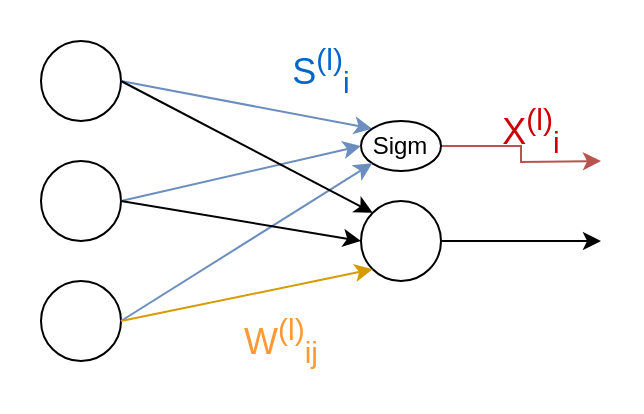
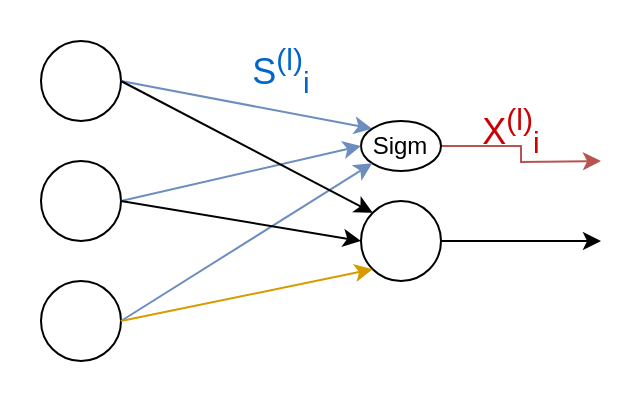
- <mxCell id="16" value="&lt;div&gt;&lt;font style=&quot;font-size: 18px&quot; color=&quot;#0066CC&quot;&gt;S&lt;sup&gt;(l)&lt;/sup&gt;&lt;sub&gt;i&lt;/sub&gt;&lt;/font&gt;&lt;/div&gt;" style="text;html=1;align=center;verticalAlign=middle;resizable=0;points=[];autosize=1;strokeColor=none;" parent="1" vertex="1"><mxGeometry x="140" y="20" width="40" height="30" as="geometry" /></mxCell>
+ <mxCell id="16" value="&lt;div&gt;&lt;font style=&quot;font-size: 18px&quot; color=&quot;#0066CC&quot;&gt;S&lt;sup&gt;(l)&lt;/sup&gt;&lt;sub&gt;i&lt;/sub&gt;&lt;/font&gt;&lt;/div&gt;" style="text;html=1;align=center;verticalAlign=middle;resizable=0;points=[];autosize=1;strokeColor=none;" parent="1" vertex="1"><mxGeometry x="120" y="20" width="40" height="30" as="geometry" /></mxCell>
- <mxCell id="15" value="&lt;font style=&quot;font-size: 18px&quot; color=&quot;#CC0000&quot;&gt;X&lt;sup&gt;(l)&lt;/sup&gt;&lt;sub&gt;i&lt;/sub&gt;&lt;/font&gt;" style="text;html=1;align=center;verticalAlign=middle;resizable=0;points=[];autosize=1;" parent="1" vertex="1"><mxGeometry x="245" y="50" width="40" height="30" as="geometry" /></mxCell>
+ <mxCell id="15" value="&lt;font style=&quot;font-size: 18px&quot; color=&quot;#CC0000&quot;&gt;X&lt;sup&gt;(l)&lt;/sup&gt;&lt;sub&gt;i&lt;/sub&gt;&lt;/font&gt;" style="text;html=1;align=center;verticalAlign=middle;resizable=0;points=[];autosize=1;" parent="1" vertex="1"><mxGeometry x="235" y="50" width="40" height="30" as="geometry" /></mxCell>
- <mxCell id="17" value="&lt;font style=&quot;font-size: 18px&quot; color=&quot;#FF9933&quot;&gt;W&lt;sup&gt;(l)&lt;/sup&gt;&lt;sub&gt;ij&lt;/sub&gt;&lt;/font&gt;" style="text;html=1;align=center;verticalAlign=middle;resizable=0;points=[];autosize=1;strokeColor=none;" parent="1" vertex="1"><mxGeometry x="115" y="155" width="50" height="30" as="geometry" /></mxCell>
